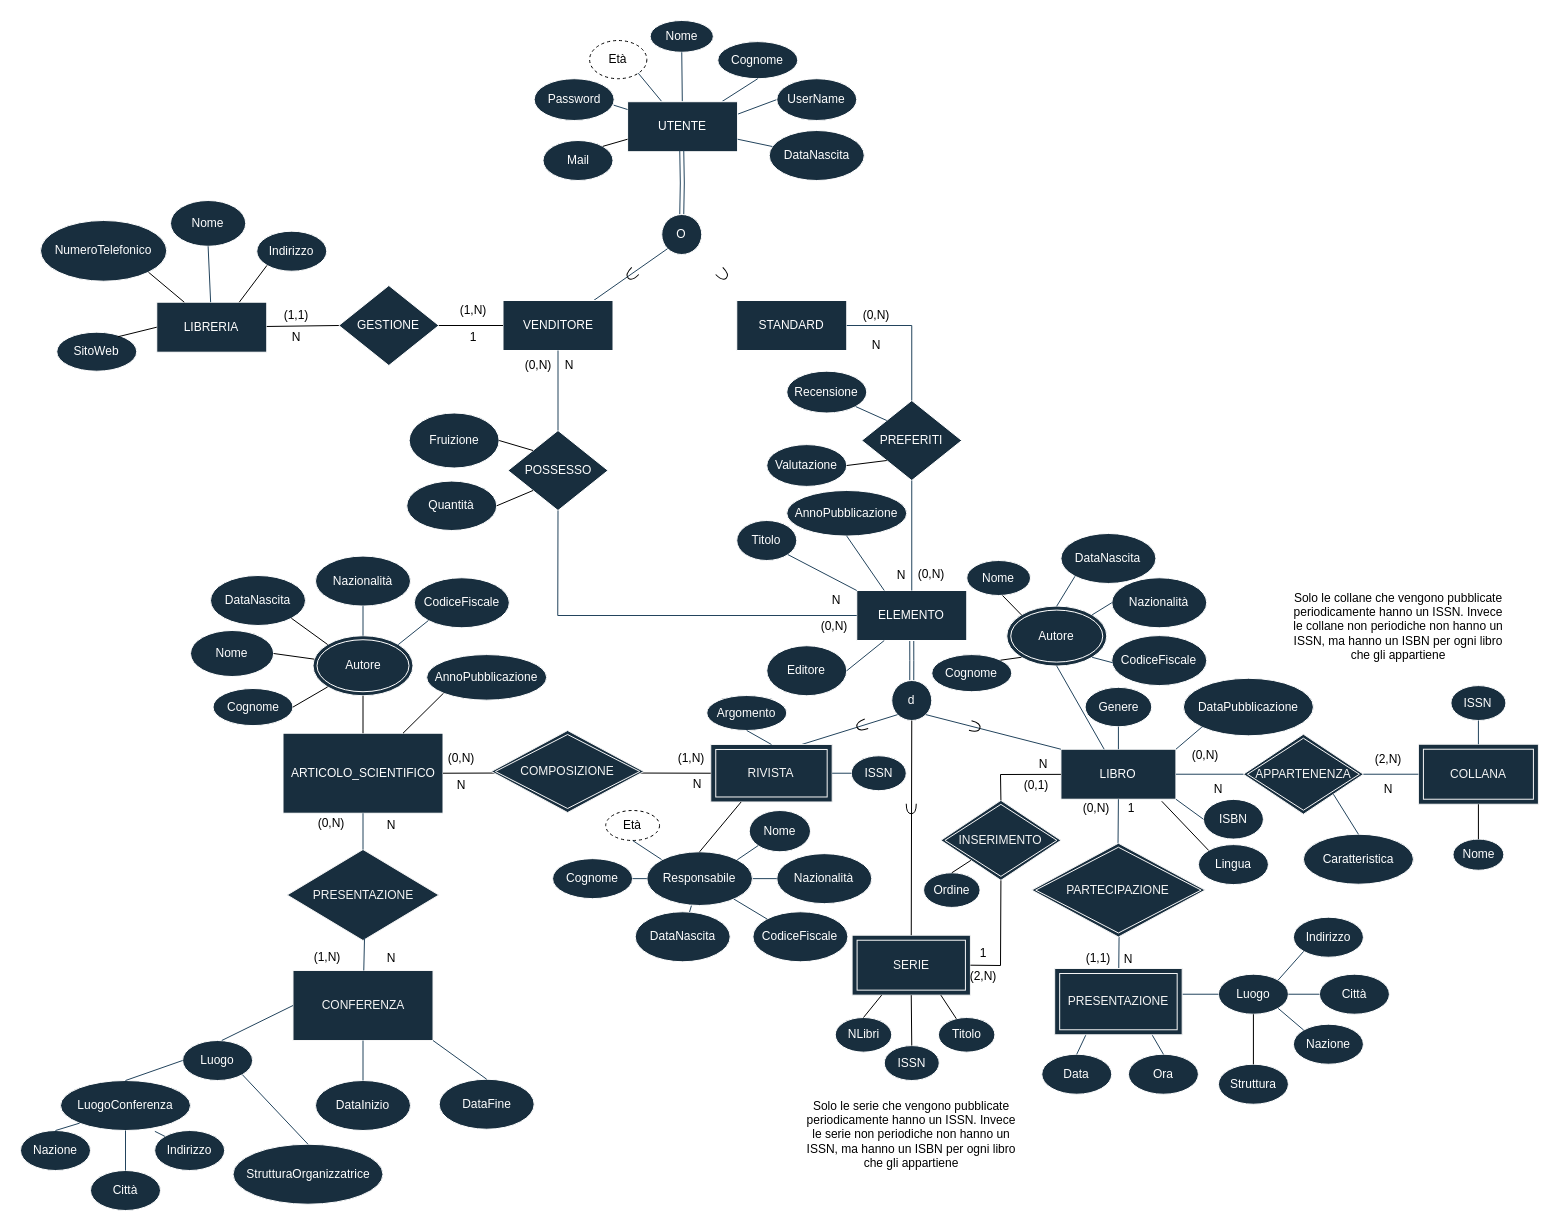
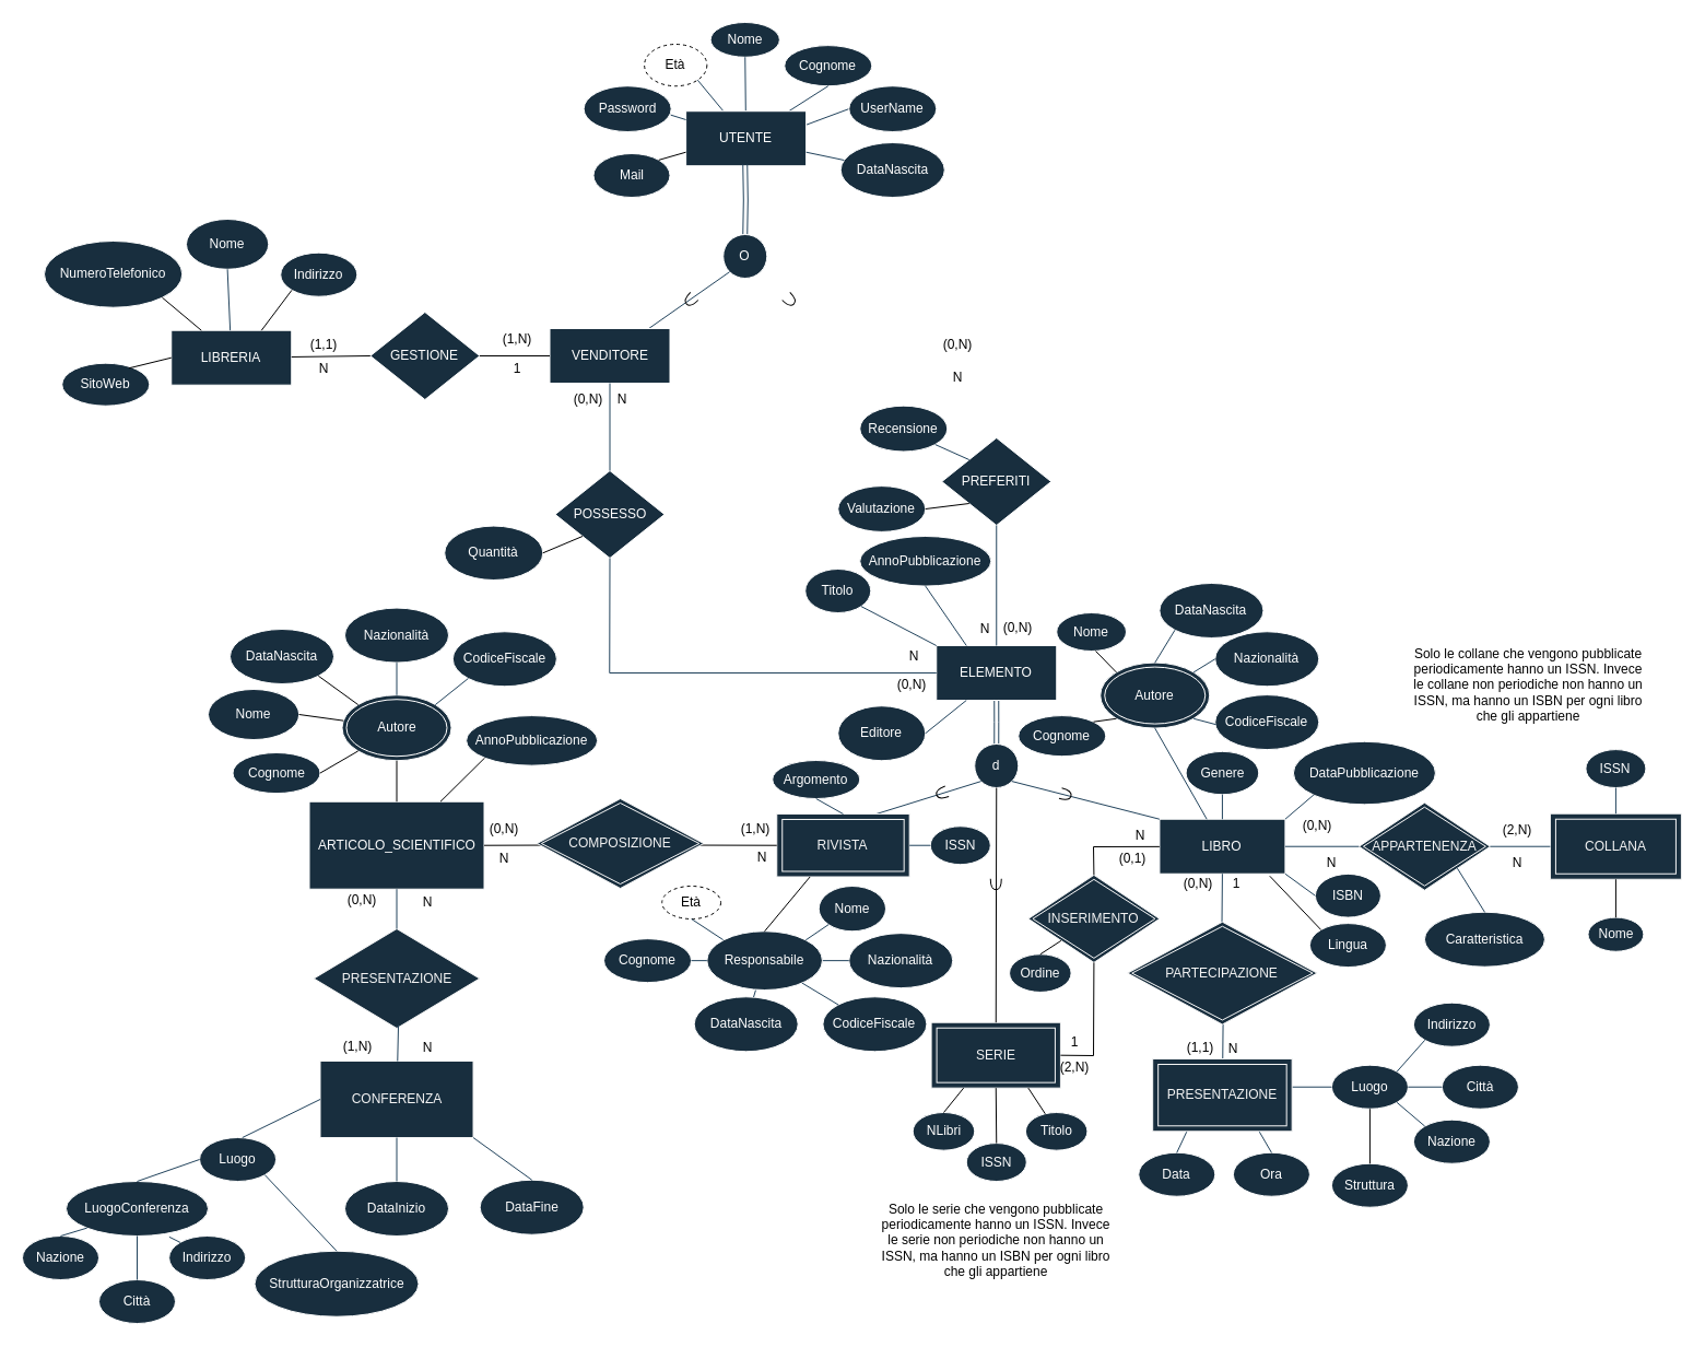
- <mxCell id="110" value="STANDARD" style="rounded=0;whiteSpace=wrap;html=1;fillColor=#182E3E;strokeColor=#FFFFFF;fontColor=#FFFFFF;" parent="1" vertex="1"><mxGeometry x="736.25" y="300" width="110" height="50" as="geometry" /></mxCell>
- <mxCell id="111" value="" style="endArrow=none;html=1;rounded=0;strokeColor=#23445D;fontColor=#000000;entryX=0.5;entryY=0;entryDx=0;entryDy=0;exitX=1;exitY=0.5;exitDx=0;exitDy=0;" parent="1" source="110" target="101" edge="1"><mxGeometry width="50" height="50" relative="1" as="geometry"><mxPoint x="636.25" y="360" as="sourcePoint" /><mxPoint x="686.25" y="310" as="targetPoint" /><Array as="points"><mxPoint x="911.25" y="325" /></Array></mxGeometry></mxCell>
- <mxCell id="18" value="Fruizione" style="ellipse;whiteSpace=wrap;html=1;fillColor=#182E3E;strokeColor=#FFFFFF;fontColor=#FFFFFF;" parent="1" vertex="1"><mxGeometry x="408.67" y="412.5" width="90" height="55" as="geometry" /></mxCell>
- <mxCell id="144" value="" style="endArrow=none;html=1;rounded=0;exitX=1;exitY=0.5;exitDx=0;exitDy=0;entryX=0;entryY=0;entryDx=0;entryDy=0;" parent="1" source="18" target="113" edge="1"><mxGeometry width="50" height="50" relative="1" as="geometry"><mxPoint x="601.25" y="520" as="sourcePoint" /><mxPoint x="651.25" y="470" as="targetPoint" /></mxGeometry></mxCell>
